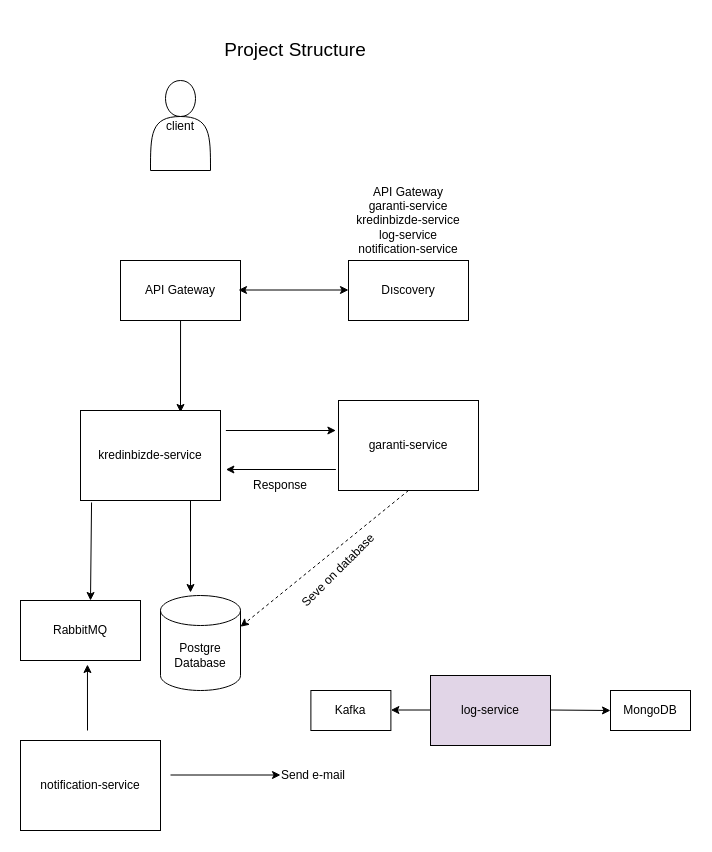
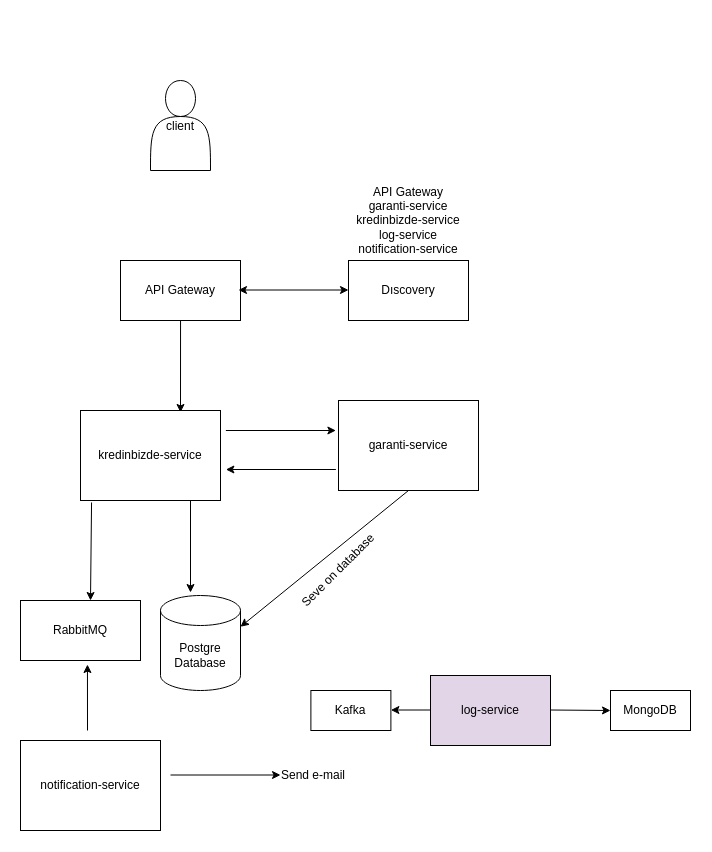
- <mxCell id="28" value="&lt;font style=&quot;font-size: 19px;&quot;&gt;Project Structure&lt;/font&gt;" style="text;strokeColor=none;align=center;fillColor=none;html=1;verticalAlign=middle;whiteSpace=wrap;rounded=0;" vertex="1" parent="1"><mxGeometry x="140" y="20" width="310" height="60" as="geometry" /></mxCell>
- <mxCell id="11" value="Response" style="text;strokeColor=none;align=center;fillColor=none;html=1;verticalAlign=middle;whiteSpace=wrap;rounded=0;" vertex="1" parent="1"><mxGeometry x="250.39" y="470" width="60" height="30" as="geometry" /></mxCell>
- <mxCell id="15" value="" style="endArrow=classic;html=1;rounded=0;exitX=0.5;exitY=1;exitDx=0;exitDy=0;entryX=1;entryY=0;entryDx=0;entryDy=31.25;entryPerimeter=0;dashed=1;" edge="1" parent="1" source="12" target="27"><mxGeometry width="50" height="50" relative="1" as="geometry"><mxPoint x="280" y="460" as="sourcePoint" /><mxPoint x="300" y="600" as="targetPoint" /></mxGeometry></mxCell>
+ <mxCell id="15" value="" style="endArrow=classic;html=1;rounded=0;exitX=0.5;exitY=1;exitDx=0;exitDy=0;entryX=1;entryY=0;entryDx=0;entryDy=31.25;entryPerimeter=0;" edge="1" parent="1" source="12" target="27"><mxGeometry width="50" height="50" relative="1" as="geometry"><mxPoint x="280" y="460" as="sourcePoint" /><mxPoint x="300" y="600" as="targetPoint" /></mxGeometry></mxCell>
